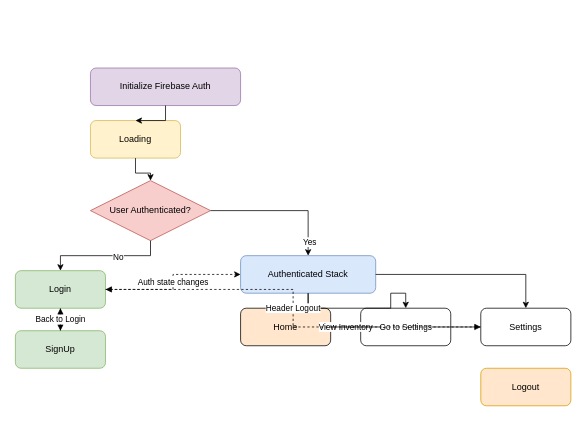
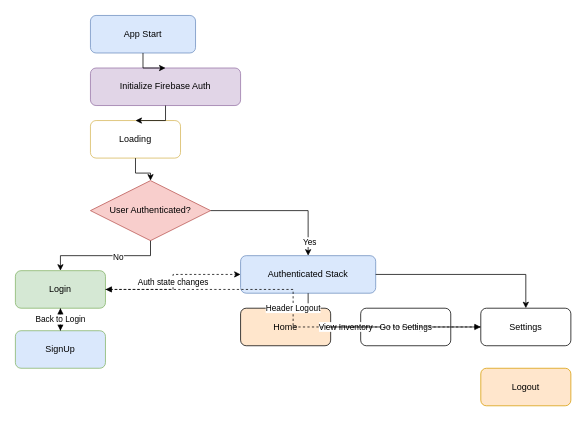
+ <mxCell id="2" value="App Start" style="rounded=1;whiteSpace=wrap;html=1;fillColor=#dae8fc;strokeColor=#6c8ebf;" parent="1" vertex="1"><mxGeometry x="120" y="20" width="140" height="50" as="geometry" /></mxCell>
+ <mxCell id="13" value="" style="edgeStyle=orthogonalEdgeStyle;rounded=0;orthogonalLoop=1;jettySize=auto;html=1;" parent="1" source="2" target="3" edge="1"><mxGeometry relative="1" as="geometry" /></mxCell>
- <mxCell id="4" value="Loading" style="rounded=1;whiteSpace=wrap;html=1;fillColor=#fff2cc;strokeColor=#d6b656;" parent="1" vertex="1"><mxGeometry x="120" y="160" width="120" height="50" as="geometry" /></mxCell>
+ <mxCell id="4" value="Loading" style="rounded=1;whiteSpace=wrap;html=1;fillColor=#ffffff;strokeColor=#d6b656;" parent="1" vertex="1"><mxGeometry x="120" y="160" width="120" height="50" as="geometry" /></mxCell>
- <mxCell id="24" value="" style="edgeStyle=orthogonalEdgeStyle;rounded=0;orthogonalLoop=1;jettySize=auto;html=1;" parent="1" source="8" target="10" edge="1"><mxGeometry relative="1" as="geometry" /></mxCell>
- <mxCell id="7" value="SignUp" style="rounded=1;whiteSpace=wrap;html=1;fillColor=#d5e8d4;strokeColor=#82b366;" parent="1" vertex="1"><mxGeometry x="20" y="440" width="120" height="50" as="geometry" /></mxCell>
+ <mxCell id="7" value="SignUp" style="rounded=1;whiteSpace=wrap;html=1;fillColor=#dae8fc;strokeColor=#82b366;" parent="1" vertex="1"><mxGeometry x="20" y="440" width="120" height="50" as="geometry" /></mxCell>
